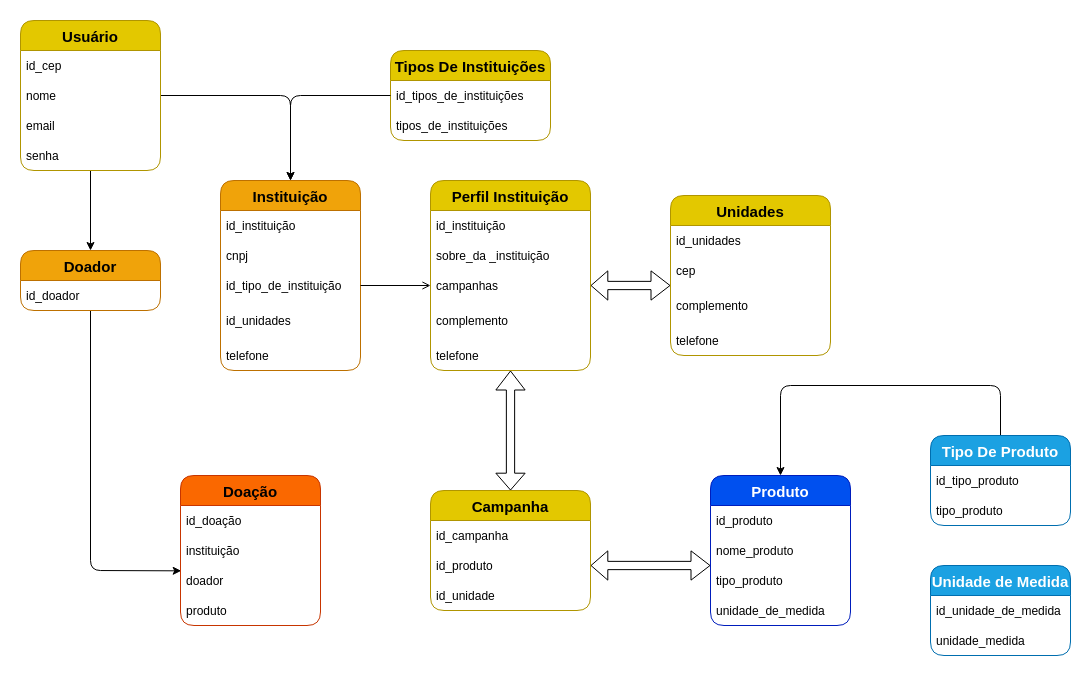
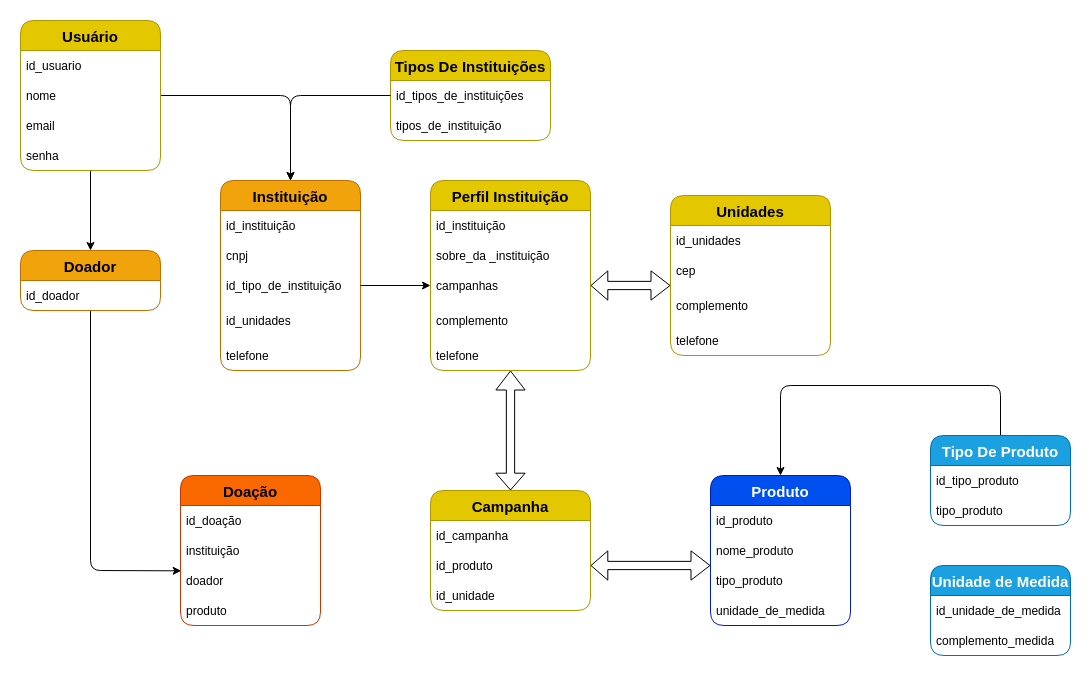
- <mxCell id="5" value="id_cep" style="text;strokeColor=none;fillColor=none;align=left;verticalAlign=middle;spacingLeft=4;spacingRight=4;overflow=hidden;points=[[0,0.5],[1,0.5]];portConstraint=eastwest;rotatable=0;" parent="4" vertex="1"><mxGeometry y="30" width="140" height="30" as="geometry" /></mxCell>
+ <mxCell id="5" value="id_usuario" style="text;strokeColor=none;fillColor=none;align=left;verticalAlign=middle;spacingLeft=4;spacingRight=4;overflow=hidden;points=[[0,0.5],[1,0.5]];portConstraint=eastwest;rotatable=0;" parent="4" vertex="1"><mxGeometry y="30" width="140" height="30" as="geometry" /></mxCell>
- <mxCell id="37" value="tipos_de_instituições" style="text;strokeColor=none;fillColor=none;align=left;verticalAlign=middle;spacingLeft=4;spacingRight=4;overflow=hidden;points=[[0,0.5],[1,0.5]];portConstraint=eastwest;rotatable=0;" parent="35" vertex="1"><mxGeometry y="60" width="160" height="30" as="geometry" /></mxCell>
+ <mxCell id="37" value="tipos_de_instituição" style="text;strokeColor=none;fillColor=none;align=left;verticalAlign=middle;spacingLeft=4;spacingRight=4;overflow=hidden;points=[[0,0.5],[1,0.5]];portConstraint=eastwest;rotatable=0;" parent="35" vertex="1"><mxGeometry y="60" width="160" height="30" as="geometry" /></mxCell>
- <mxCell id="45" style="edgeStyle=none;html=1;entryX=0;entryY=0.5;entryDx=0;entryDy=0;endArrow=open;" parent="1" source="15" target="41" edge="1"><mxGeometry relative="1" as="geometry" /></mxCell>
+ <mxCell id="45" style="edgeStyle=none;html=1;entryX=0;entryY=0.5;entryDx=0;entryDy=0;" parent="1" source="15" target="41" edge="1"><mxGeometry relative="1" as="geometry" /></mxCell>
- <mxCell id="34" value="unidade_medida" style="text;strokeColor=none;fillColor=none;align=left;verticalAlign=middle;spacingLeft=4;spacingRight=4;overflow=hidden;points=[[0,0.5],[1,0.5]];portConstraint=eastwest;rotatable=0;" parent="32" vertex="1"><mxGeometry y="60" width="140" height="30" as="geometry" /></mxCell>
+ <mxCell id="34" value="complemento_medida" style="text;strokeColor=none;fillColor=none;align=left;verticalAlign=middle;spacingLeft=4;spacingRight=4;overflow=hidden;points=[[0,0.5],[1,0.5]];portConstraint=eastwest;rotatable=0;" parent="32" vertex="1"><mxGeometry y="60" width="140" height="30" as="geometry" /></mxCell>
